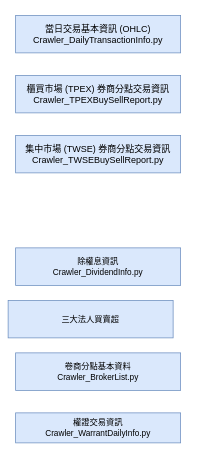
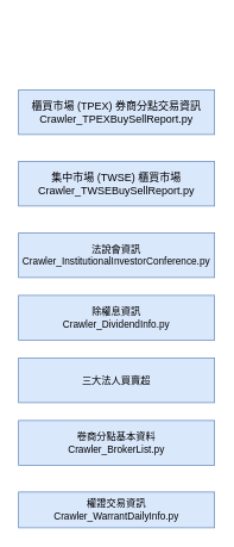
- <mxCell id="2" value="當日交易基本資訊 (OHLC)&lt;div&gt;Crawler_DailyTransactionInfo.py&lt;/div&gt;" style="rounded=0;whiteSpace=wrap;html=1;fillColor=#dae8fc;strokeColor=#6c8ebf;" parent="1" vertex="1"><mxGeometry x="20" y="20" width="220" height="50" as="geometry" /></mxCell>
- <mxCell id="4" value="集中市場 (TWSE) 券商分點交易資訊&#10;Crawler_TWSEBuySellReport.py" style="text;whiteSpace=wrap;strokeColor=#6c8ebf;align=center;fontFamily=Helvetica;fontSize=12;verticalAlign=middle;fillColor=#dae8fc;" parent="1" vertex="1"><mxGeometry x="20" y="180" width="220" height="50" as="geometry" /></mxCell>
+ <mxCell id="4" value="集中市場 (TWSE) 櫃買市場&#10;Crawler_TWSEBuySellReport.py" style="text;whiteSpace=wrap;strokeColor=#6c8ebf;align=center;fontFamily=Helvetica;fontSize=12;verticalAlign=middle;fillColor=#dae8fc;" parent="1" vertex="1"><mxGeometry x="20" y="180" width="220" height="50" as="geometry" /></mxCell>
+ <mxCell id="5" value="法說會資訊&#10;Crawler_InstitutionalInvestorConference.py" style="text;whiteSpace=wrap;strokeColor=#6c8ebf;align=center;fontFamily=Helvetica;fontSize=11;verticalAlign=middle;fillColor=#dae8fc;" parent="1" vertex="1"><mxGeometry x="20" y="260" width="220" height="50" as="geometry" /></mxCell>
- <mxCell id="7" value="三大法人買賣超" style="text;whiteSpace=wrap;strokeColor=#6c8ebf;align=center;fontFamily=Helvetica;fontSize=11;verticalAlign=middle;fillColor=#dae8fc;" parent="1" vertex="1"><mxGeometry x="10" y="400" width="220" height="50" as="geometry" /></mxCell>
+ <mxCell id="7" value="三大法人買賣超" style="text;whiteSpace=wrap;strokeColor=#6c8ebf;align=center;fontFamily=Helvetica;fontSize=11;verticalAlign=middle;fillColor=#dae8fc;" parent="1" vertex="1"><mxGeometry x="20" y="400" width="220" height="50" as="geometry" /></mxCell>
